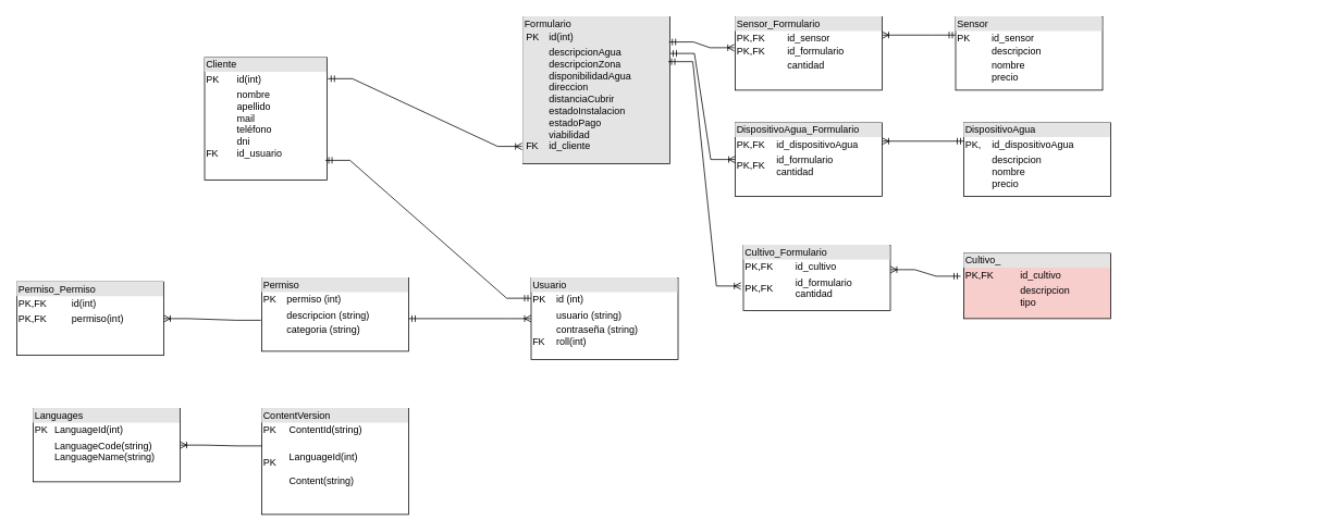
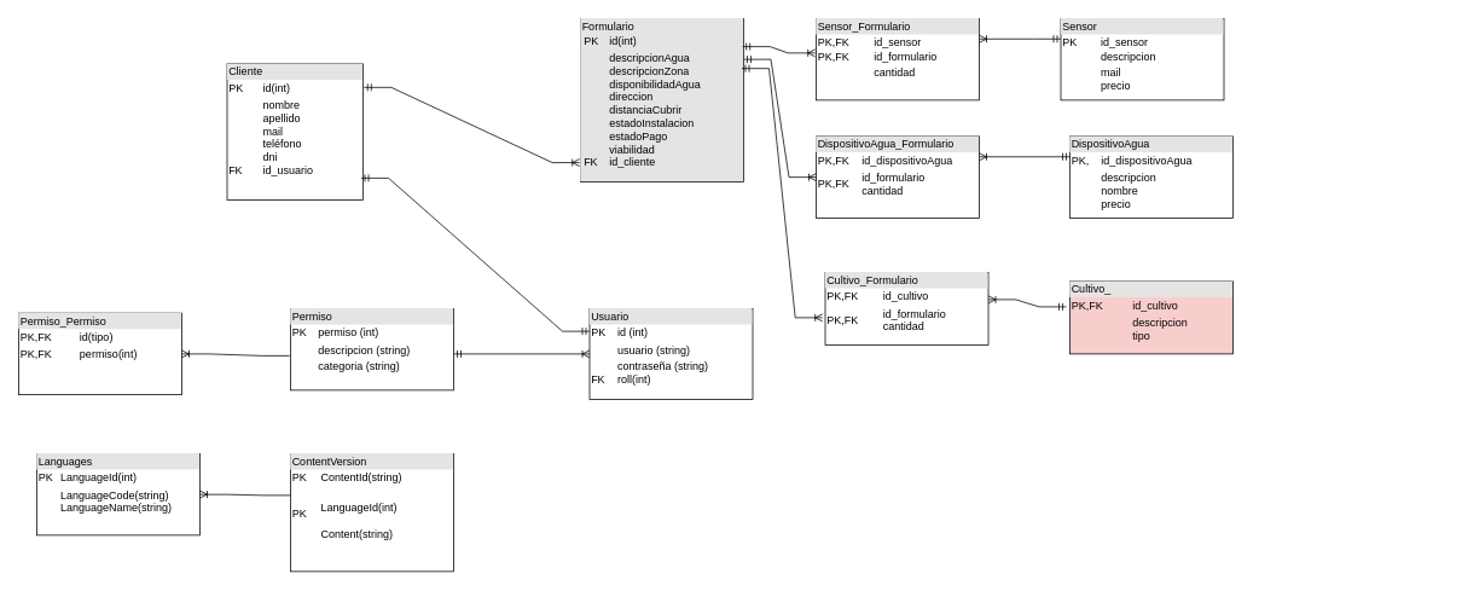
- <mxCell id="17" value="&lt;div style=&quot;box-sizing:border-box;width:100%;background:#e4e4e4;padding:2px;&quot;&gt;Sensor&lt;/div&gt;&lt;table style=&quot;width:100%;font-size:1em;&quot; cellpadding=&quot;2&quot; cellspacing=&quot;0&quot;&gt;&lt;tbody&gt;&lt;tr&gt;&lt;td&gt;PK&lt;br&gt;&lt;br&gt;&lt;/td&gt;&lt;td&gt;id_sensor&lt;br&gt;descripcion&lt;/td&gt;&lt;/tr&gt;&lt;tr&gt;&lt;td&gt;&lt;br&gt;&lt;/td&gt;&lt;td&gt;nombre&lt;br&gt;precio&lt;/td&gt;&lt;/tr&gt;&lt;tr&gt;&lt;td&gt;&lt;br&gt;&lt;br&gt;&lt;/td&gt;&lt;td&gt;&lt;br&gt;&lt;br&gt;&lt;/td&gt;&lt;/tr&gt;&lt;/tbody&gt;&lt;/table&gt;" style="verticalAlign=top;align=left;overflow=fill;html=1;whiteSpace=wrap;" vertex="1" parent="1"><mxGeometry x="1170" y="20" width="180" height="90" as="geometry" /></mxCell>
+ <mxCell id="17" value="&lt;div style=&quot;box-sizing:border-box;width:100%;background:#e4e4e4;padding:2px;&quot;&gt;Sensor&lt;/div&gt;&lt;table style=&quot;width:100%;font-size:1em;&quot; cellpadding=&quot;2&quot; cellspacing=&quot;0&quot;&gt;&lt;tbody&gt;&lt;tr&gt;&lt;td&gt;PK&lt;br&gt;&lt;br&gt;&lt;/td&gt;&lt;td&gt;id_sensor&lt;br&gt;descripcion&lt;/td&gt;&lt;/tr&gt;&lt;tr&gt;&lt;td&gt;&lt;br&gt;&lt;/td&gt;&lt;td&gt;mail&lt;br&gt;precio&lt;/td&gt;&lt;/tr&gt;&lt;tr&gt;&lt;td&gt;&lt;br&gt;&lt;br&gt;&lt;/td&gt;&lt;td&gt;&lt;br&gt;&lt;br&gt;&lt;/td&gt;&lt;/tr&gt;&lt;/tbody&gt;&lt;/table&gt;" style="verticalAlign=top;align=left;overflow=fill;html=1;whiteSpace=wrap;" vertex="1" parent="1"><mxGeometry x="1170" y="20" width="180" height="90" as="geometry" /></mxCell>
- <mxCell id="5" value="&lt;div style=&quot;box-sizing:border-box;width:100%;background:#e4e4e4;padding:2px;&quot;&gt;Permiso_Permiso&lt;/div&gt;&lt;table style=&quot;width:100%;font-size:1em;&quot; cellpadding=&quot;2&quot; cellspacing=&quot;0&quot;&gt;&lt;tbody&gt;&lt;tr&gt;&lt;td&gt;PK,FK&lt;/td&gt;&lt;td&gt;id(int)&lt;/td&gt;&lt;/tr&gt;&lt;tr&gt;&lt;td&gt;PK,FK&lt;/td&gt;&lt;td&gt;permiso(int)&lt;/td&gt;&lt;/tr&gt;&lt;tr&gt;&lt;td&gt;&lt;br&gt;&lt;br&gt;&lt;/td&gt;&lt;td&gt;&lt;br&gt;&lt;br&gt;&lt;/td&gt;&lt;/tr&gt;&lt;/tbody&gt;&lt;/table&gt;" style="verticalAlign=top;align=left;overflow=fill;html=1;whiteSpace=wrap;" parent="1" vertex="1"><mxGeometry x="20" y="345" width="180" height="90" as="geometry" /></mxCell>
+ <mxCell id="5" value="&lt;div style=&quot;box-sizing:border-box;width:100%;background:#e4e4e4;padding:2px;&quot;&gt;Permiso_Permiso&lt;/div&gt;&lt;table style=&quot;width:100%;font-size:1em;&quot; cellpadding=&quot;2&quot; cellspacing=&quot;0&quot;&gt;&lt;tbody&gt;&lt;tr&gt;&lt;td&gt;PK,FK&lt;/td&gt;&lt;td&gt;id(tipo)&lt;/td&gt;&lt;/tr&gt;&lt;tr&gt;&lt;td&gt;PK,FK&lt;/td&gt;&lt;td&gt;permiso(int)&lt;/td&gt;&lt;/tr&gt;&lt;tr&gt;&lt;td&gt;&lt;br&gt;&lt;br&gt;&lt;/td&gt;&lt;td&gt;&lt;br&gt;&lt;br&gt;&lt;/td&gt;&lt;/tr&gt;&lt;/tbody&gt;&lt;/table&gt;" style="verticalAlign=top;align=left;overflow=fill;html=1;whiteSpace=wrap;" parent="1" vertex="1"><mxGeometry x="20" y="345" width="180" height="90" as="geometry" /></mxCell>
